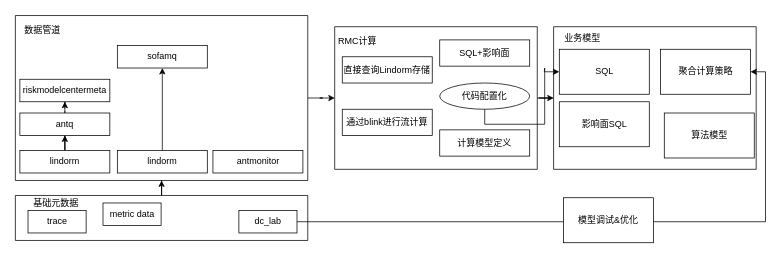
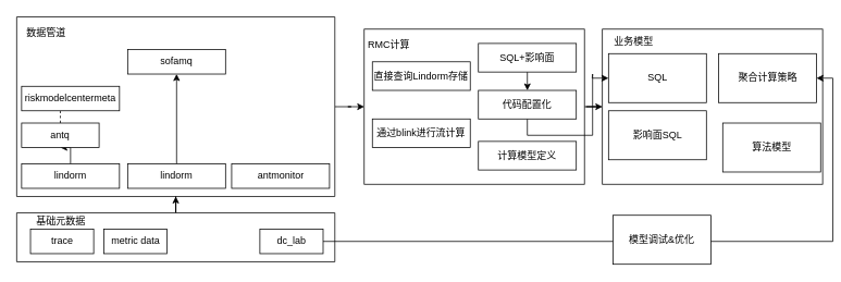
+ <mxCell id="10" style="edgeStyle=orthogonalEdgeStyle;rounded=0;orthogonalLoop=1;jettySize=auto;html=1;exitX=0.5;exitY=1;exitDx=0;exitDy=0;entryX=0.5;entryY=0;entryDx=0;entryDy=0;" edge="1" parent="1" source="11" target="13"><mxGeometry relative="1" as="geometry" /></mxCell>
- <mxCell id="13" value="代码配置化" style="ellipse;whiteSpace=wrap;html=1;" parent="1" vertex="1"><mxGeometry x="586" y="110" width="120" height="35" as="geometry" /></mxCell>
+ <mxCell id="13" value="代码配置化" style="rounded=0;whiteSpace=wrap;html=1;" parent="1" vertex="1"><mxGeometry x="586" y="110" width="120" height="35" as="geometry" /></mxCell>
- <mxCell id="26" value="antq" style="rounded=0;whiteSpace=wrap;html=1;" parent="1" vertex="1"><mxGeometry x="26" y="150" width="120" height="30" as="geometry" /></mxCell>
+ <mxCell id="26" value="antq" style="rounded=0;whiteSpace=wrap;html=1;" parent="1" vertex="1"><mxGeometry x="26" y="150" width="95" height="30" as="geometry" /></mxCell>
- <mxCell id="32" value="metric data" style="rounded=0;whiteSpace=wrap;html=1;" parent="1" vertex="1"><mxGeometry x="136.87" y="270" width="77.5" height="30" as="geometry" /></mxCell>
+ <mxCell id="32" value="metric data" style="rounded=0;whiteSpace=wrap;html=1;" parent="1" vertex="1"><mxGeometry x="126.87" y="280" width="77.5" height="30" as="geometry" /></mxCell>
